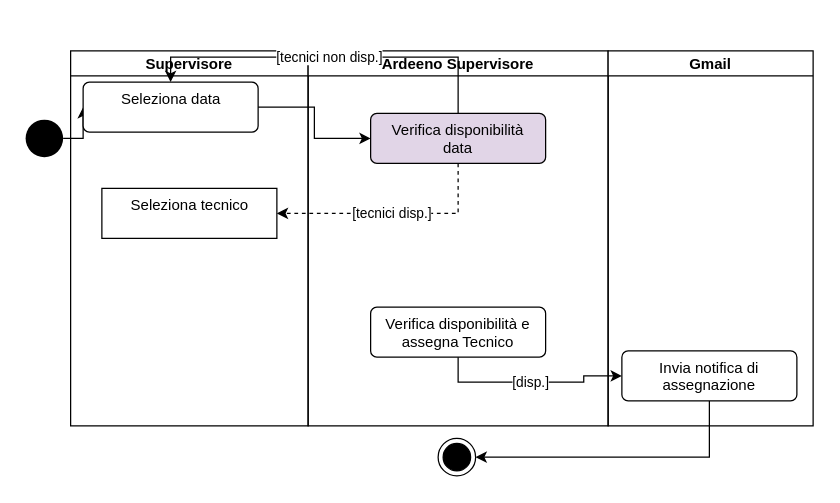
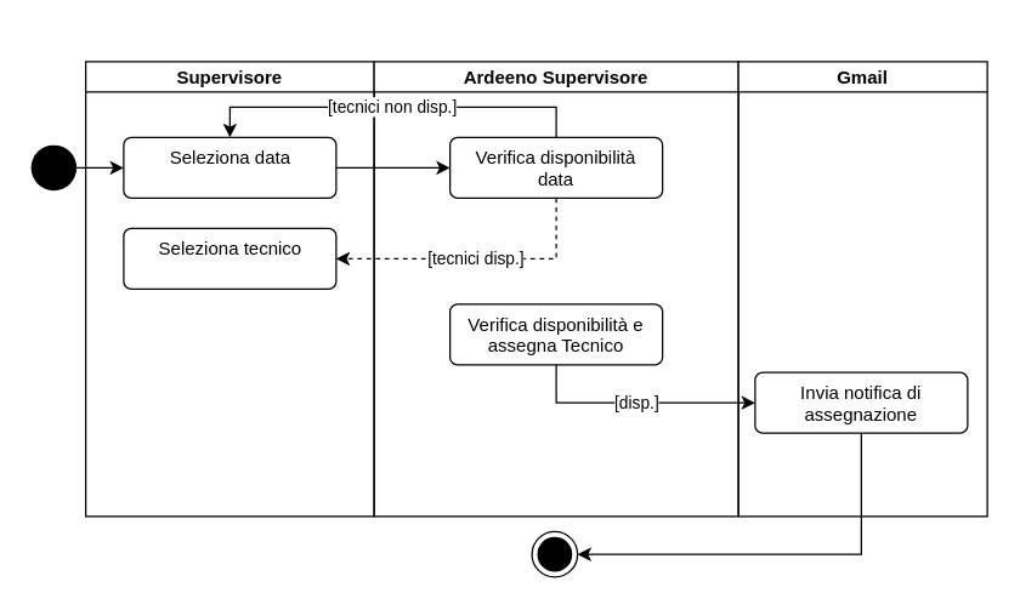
- <mxCell id="6" value="Seleziona data" style="html=1;align=center;verticalAlign=top;rounded=1;absoluteArcSize=1;arcSize=10;dashed=0;" vertex="1" parent="5"><mxGeometry x="10" y="25" width="140" height="40" as="geometry" /></mxCell>
+ <mxCell id="6" value="Seleziona data" style="html=1;align=center;verticalAlign=top;rounded=1;absoluteArcSize=1;arcSize=10;dashed=0;" vertex="1" parent="5"><mxGeometry x="25" y="50" width="140" height="40" as="geometry" /></mxCell>
- <mxCell id="9" value="Verifica disponibilità&lt;br&gt;data" style="html=1;align=center;verticalAlign=top;rounded=1;absoluteArcSize=1;arcSize=10;dashed=0;whiteSpace=wrap;fillColor=#e1d5e7;" vertex="1" parent="8"><mxGeometry x="50" y="50" width="140" height="40" as="geometry" /></mxCell>
+ <mxCell id="9" value="Verifica disponibilità&lt;br&gt;data" style="html=1;align=center;verticalAlign=top;rounded=1;absoluteArcSize=1;arcSize=10;dashed=0;whiteSpace=wrap;" vertex="1" parent="8"><mxGeometry x="50" y="50" width="140" height="40" as="geometry" /></mxCell>
- <mxCell id="7" value="Seleziona tecnico" style="html=1;align=center;verticalAlign=top;absoluteArcSize=1;arcSize=10;dashed=0;rounded=0;" vertex="1" parent="5"><mxGeometry x="25" y="110" width="140" height="40" as="geometry" /></mxCell>
+ <mxCell id="7" value="Seleziona tecnico" style="html=1;align=center;verticalAlign=top;rounded=1;absoluteArcSize=1;arcSize=10;dashed=0;" vertex="1" parent="5"><mxGeometry x="25" y="110" width="140" height="40" as="geometry" /></mxCell>
- <mxCell id="10" value="Verifica disponibilità e assegna Tecnico" style="html=1;align=center;verticalAlign=top;rounded=1;absoluteArcSize=1;arcSize=10;dashed=0;whiteSpace=wrap;" vertex="1" parent="8"><mxGeometry x="50" y="205" width="140" height="40" as="geometry" /></mxCell>
+ <mxCell id="10" value="Verifica disponibilità e assegna Tecnico" style="html=1;align=center;verticalAlign=top;rounded=1;absoluteArcSize=1;arcSize=10;dashed=0;whiteSpace=wrap;" vertex="1" parent="8"><mxGeometry x="50" y="160" width="140" height="40" as="geometry" /></mxCell>
- <mxCell id="15" value="Invia notifica di assegnazione" style="html=1;align=center;verticalAlign=top;rounded=1;absoluteArcSize=1;arcSize=10;dashed=0;whiteSpace=wrap;" vertex="1" parent="14"><mxGeometry x="11" y="240" width="140" height="40" as="geometry" /></mxCell>
+ <mxCell id="15" value="Invia notifica di assegnazione" style="html=1;align=center;verticalAlign=top;rounded=1;absoluteArcSize=1;arcSize=10;dashed=0;whiteSpace=wrap;" vertex="1" parent="14"><mxGeometry x="11" y="205" width="140" height="40" as="geometry" /></mxCell>
